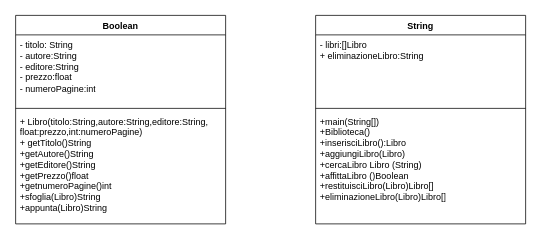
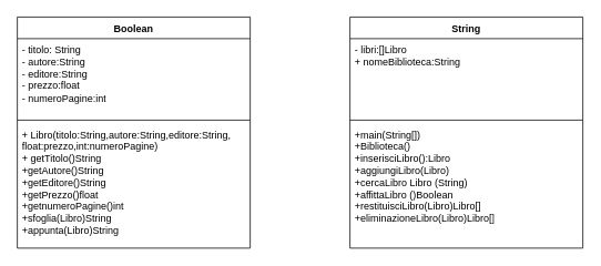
- <mxCell id="7" value="&lt;div&gt;- libri:[]Libro&lt;/div&gt;&lt;div&gt;+ eliminazioneLibro:String&lt;/div&gt;" style="text;strokeColor=none;fillColor=none;align=left;verticalAlign=top;spacingLeft=4;spacingRight=4;overflow=hidden;rotatable=0;points=[[0,0.5],[1,0.5]];portConstraint=eastwest;whiteSpace=wrap;html=1;" vertex="1" parent="6"><mxGeometry y="26" width="280" height="94" as="geometry" /></mxCell>
+ <mxCell id="7" value="&lt;div&gt;- libri:[]Libro&lt;/div&gt;&lt;div&gt;+ nomeBiblioteca:String&lt;/div&gt;" style="text;strokeColor=none;fillColor=none;align=left;verticalAlign=top;spacingLeft=4;spacingRight=4;overflow=hidden;rotatable=0;points=[[0,0.5],[1,0.5]];portConstraint=eastwest;whiteSpace=wrap;html=1;" vertex="1" parent="6"><mxGeometry y="26" width="280" height="94" as="geometry" /></mxCell>
